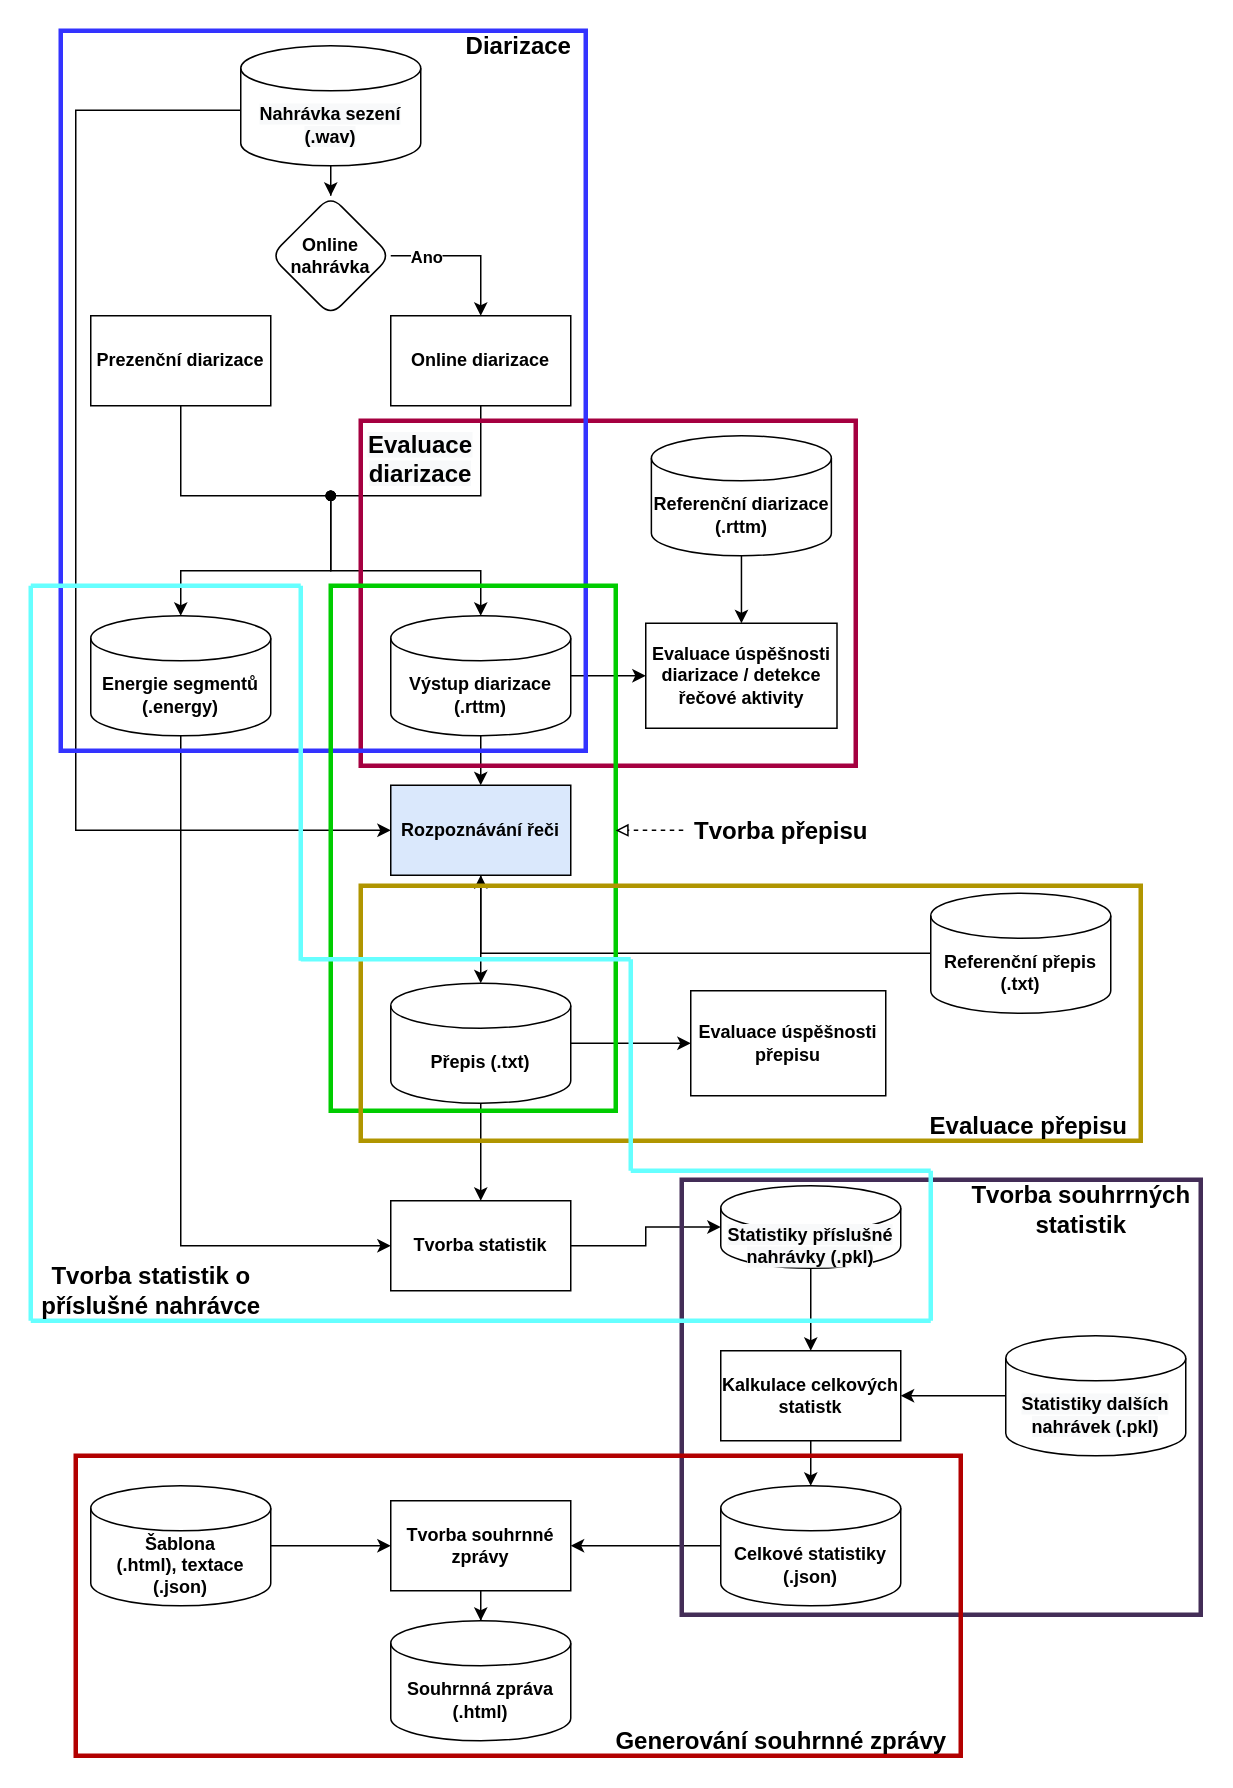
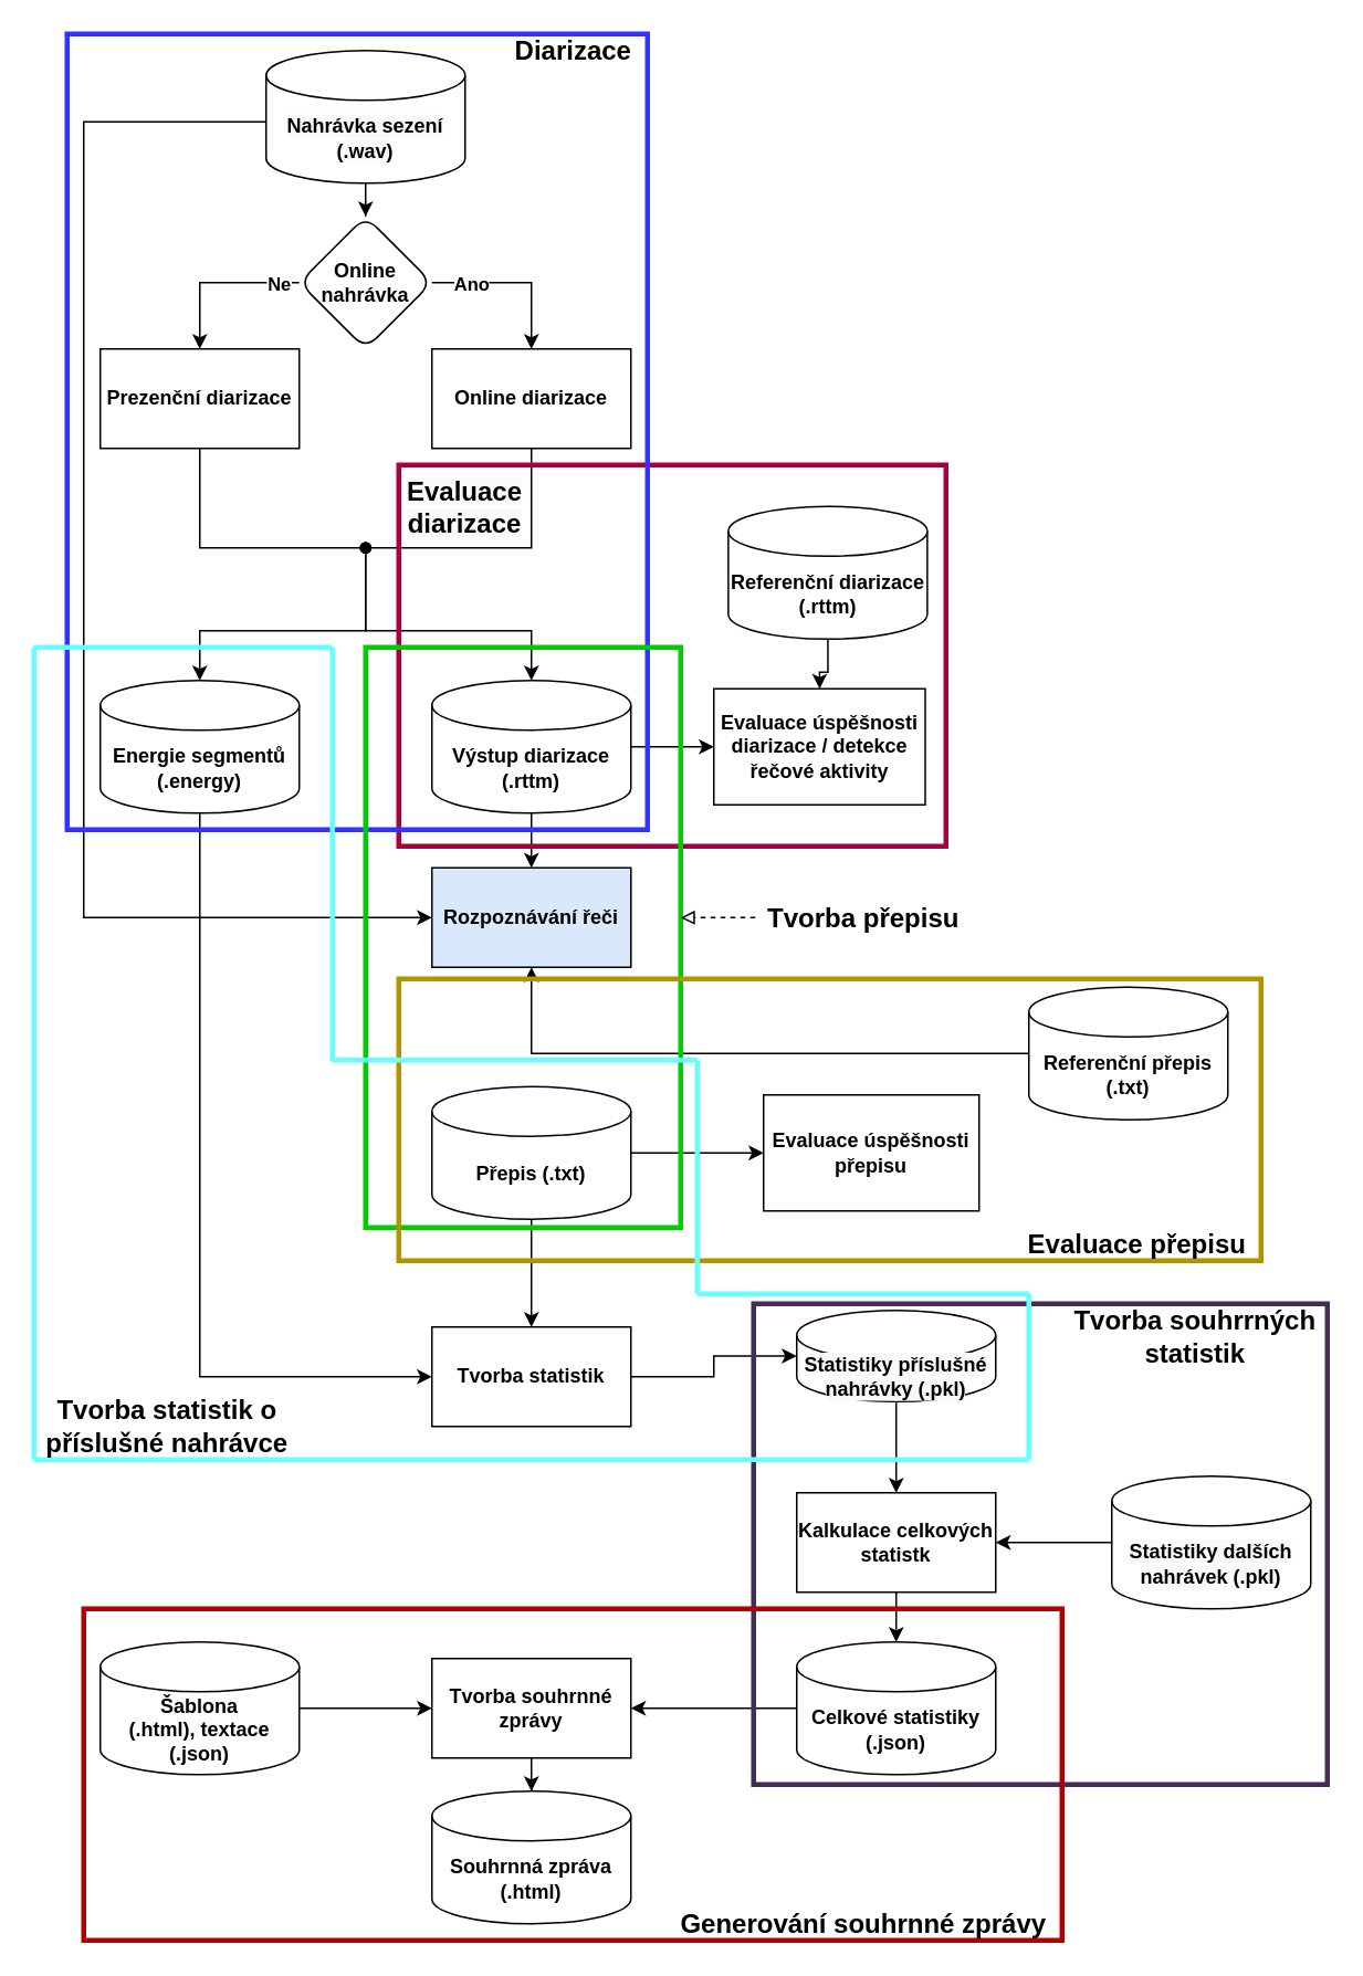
+ <mxCell id="7" style="edgeStyle=orthogonalEdgeStyle;rounded=0;orthogonalLoop=1;jettySize=auto;html=1;exitX=0;exitY=0.5;exitDx=0;exitDy=0;startArrow=none;startFill=0;endArrow=classic;endFill=1;fontStyle=1" parent="1" source="11" target="6" edge="1"><mxGeometry relative="1" as="geometry" /></mxCell>
+ <mxCell id="8" value="Ne" style="edgeLabel;html=1;align=center;verticalAlign=middle;resizable=0;points=[];fontStyle=1" parent="7" vertex="1" connectable="0"><mxGeometry x="-0.3" y="-2" relative="1" as="geometry"><mxPoint x="22" y="2" as="offset" /></mxGeometry></mxCell>
- <mxCell id="22" value="&lt;span&gt;Referenční diarizace (.rttm)&lt;/span&gt;" style="shape=cylinder3;whiteSpace=wrap;html=1;boundedLbl=1;backgroundOutline=1;size=15;fontFamily=Helvetica;fontSize=12;fontColor=#000000;align=center;strokeColor=#000000;fillColor=#ffffff;fontStyle=1" parent="1" vertex="1"><mxGeometry x="433.75" y="290" width="120" height="80" as="geometry" /></mxCell>
+ <mxCell id="22" value="&lt;span&gt;Referenční diarizace (.rttm)&lt;/span&gt;" style="shape=cylinder3;whiteSpace=wrap;html=1;boundedLbl=1;backgroundOutline=1;size=15;fontFamily=Helvetica;fontSize=12;fontColor=#000000;align=center;strokeColor=#000000;fillColor=#ffffff;fontStyle=1" parent="1" vertex="1"><mxGeometry x="438.75" y="305" width="120" height="80" as="geometry" /></mxCell>
- <mxCell id="24" value="" style="edgeStyle=orthogonalEdgeStyle;rounded=0;orthogonalLoop=1;jettySize=auto;html=1;startArrow=none;startFill=0;endArrow=classic;endFill=1;fontStyle=1" parent="1" source="25" target="30" edge="1"><mxGeometry relative="1" as="geometry" /></mxCell>
